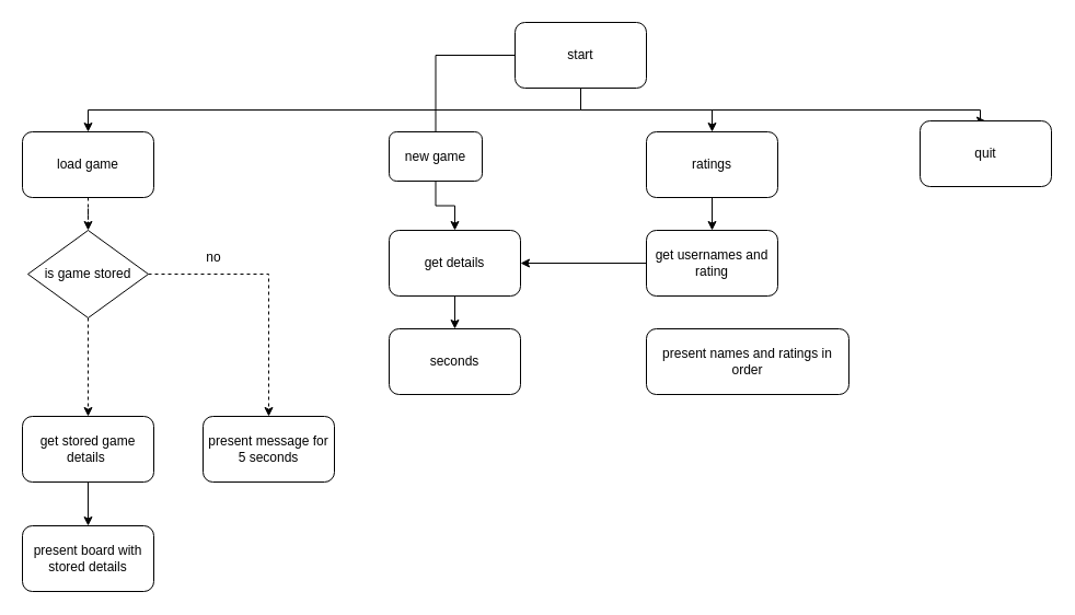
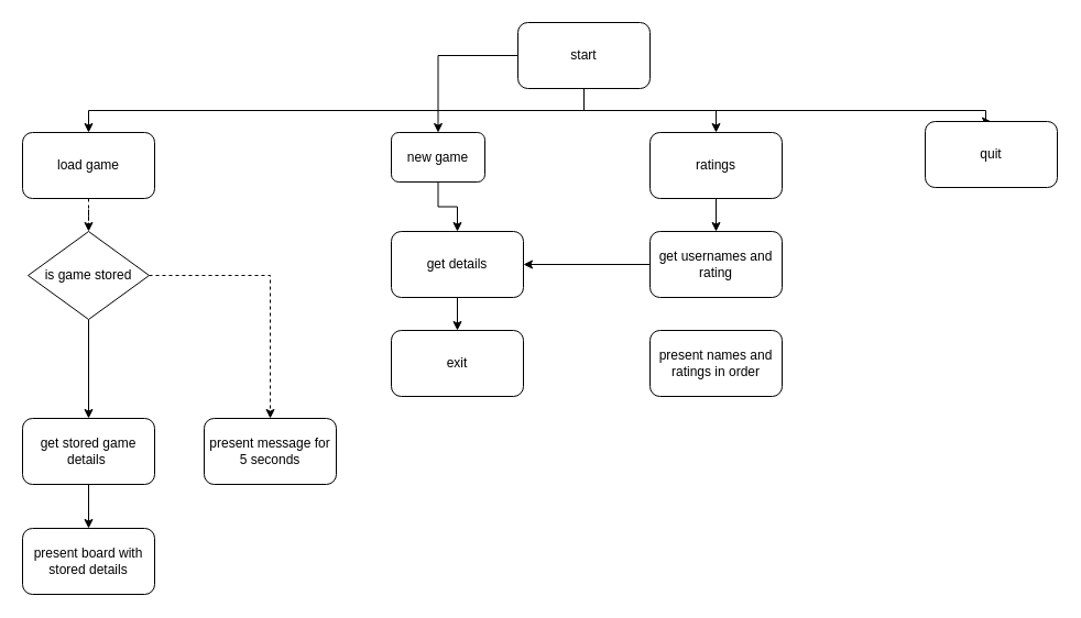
- <mxCell id="2" style="edgeStyle=orthogonalEdgeStyle;rounded=0;orthogonalLoop=1;jettySize=auto;html=1;fontColor=default;endArrow=none;" edge="1" parent="1" source="6" target="10"><mxGeometry relative="1" as="geometry" /></mxCell>
+ <mxCell id="2" style="edgeStyle=orthogonalEdgeStyle;rounded=0;orthogonalLoop=1;jettySize=auto;html=1;fontColor=default;" edge="1" parent="1" source="6" target="10"><mxGeometry relative="1" as="geometry" /></mxCell>
- <mxCell id="24" value="no" style="text;html=1;strokeColor=none;fillColor=none;align=center;verticalAlign=middle;whiteSpace=wrap;rounded=0;labelBackgroundColor=default;fontColor=default;" vertex="1" parent="1"><mxGeometry x="165" y="220" width="60" height="30" as="geometry" /></mxCell>
- <mxCell id="16" value="seconds" style="rounded=1;whiteSpace=wrap;html=1;fontColor=default;strokeColor=default;fillColor=default;" vertex="1" parent="1"><mxGeometry x="355" y="300" width="120" height="60" as="geometry" /></mxCell>
+ <mxCell id="16" value="exit" style="rounded=1;whiteSpace=wrap;html=1;fontColor=default;strokeColor=default;fillColor=default;" vertex="1" parent="1"><mxGeometry x="355" y="300" width="120" height="60" as="geometry" /></mxCell>
- <mxCell id="19" value="present names and ratings in order" style="rounded=1;whiteSpace=wrap;html=1;fontColor=default;strokeColor=default;fillColor=default;" vertex="1" parent="1"><mxGeometry x="590" y="300" width="185" height="60" as="geometry" /></mxCell>
+ <mxCell id="19" value="present names and ratings in order" style="rounded=1;whiteSpace=wrap;html=1;fontColor=default;strokeColor=default;fillColor=default;" vertex="1" parent="1"><mxGeometry x="590" y="300" width="120" height="60" as="geometry" /></mxCell>
- <mxCell id="21" style="edgeStyle=orthogonalEdgeStyle;rounded=0;orthogonalLoop=1;jettySize=auto;html=1;labelBackgroundColor=default;fontColor=default;strokeColor=default;dashed=1;" edge="1" parent="1" source="22" target="26"><mxGeometry relative="1" as="geometry" /></mxCell>
+ <mxCell id="21" style="edgeStyle=orthogonalEdgeStyle;rounded=0;orthogonalLoop=1;jettySize=auto;html=1;labelBackgroundColor=default;fontColor=default;strokeColor=default;" edge="1" parent="1" source="22" target="26"><mxGeometry relative="1" as="geometry" /></mxCell>
